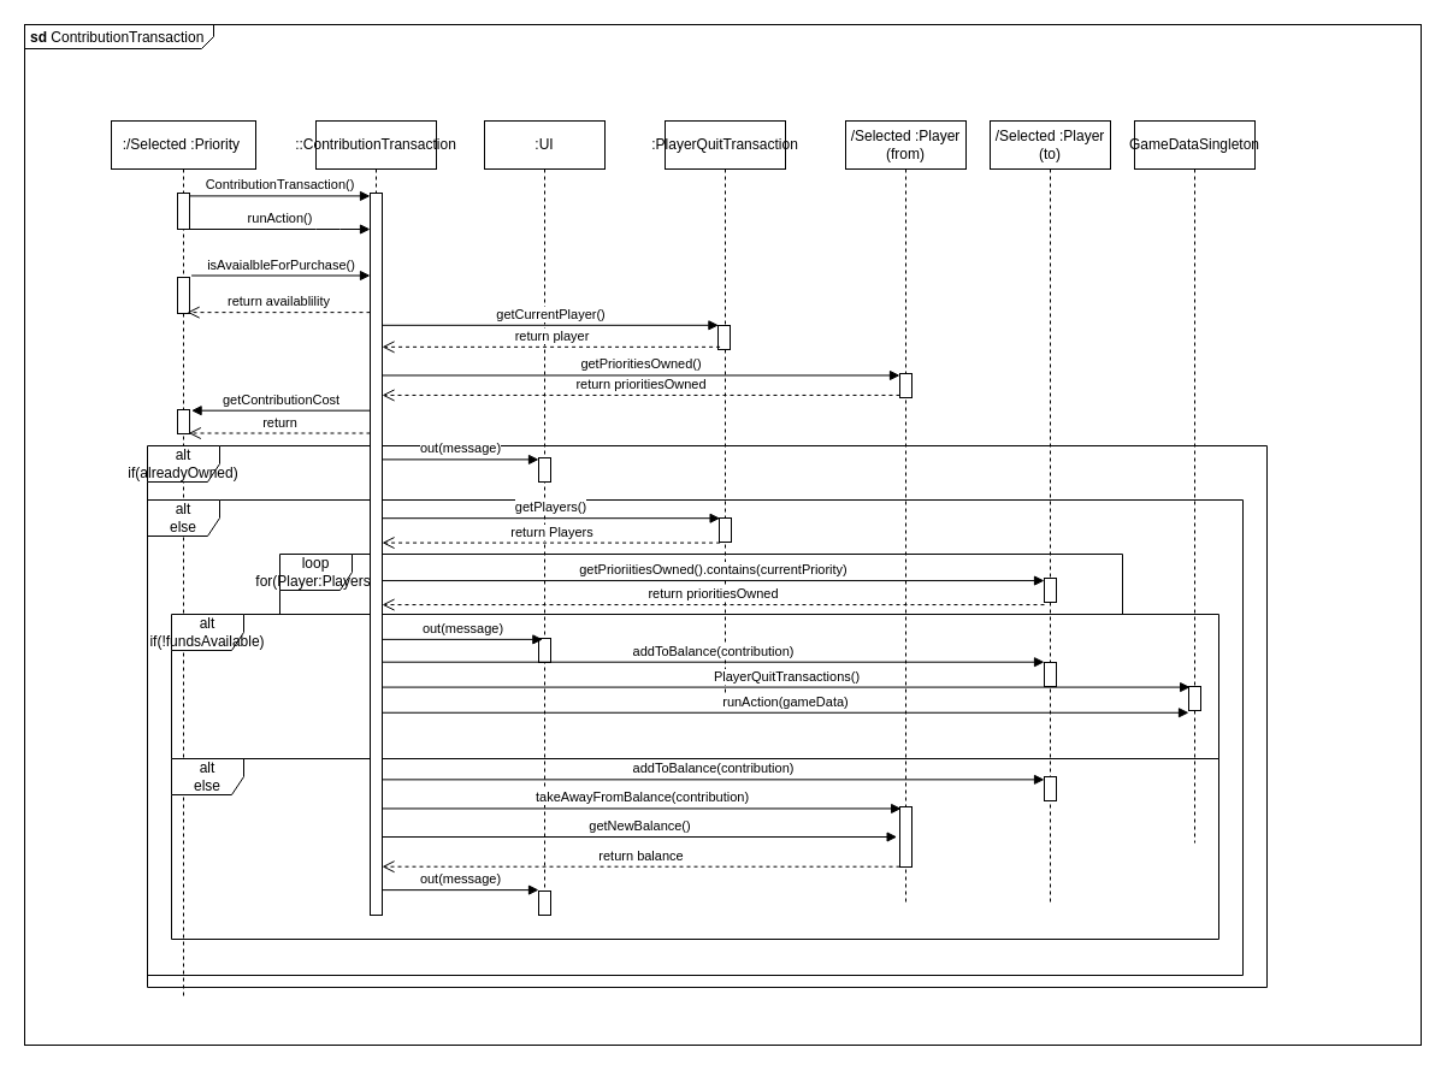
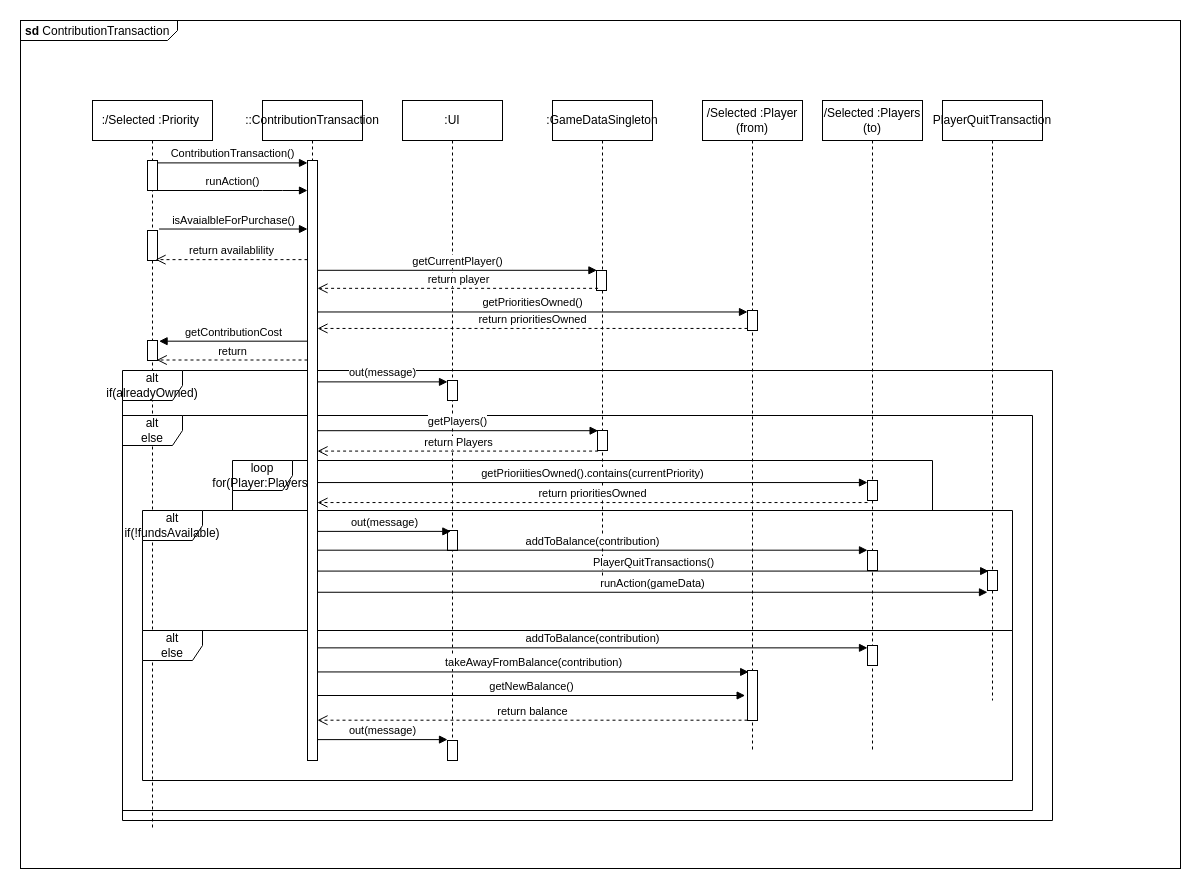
- <mxCell id="22" value=":PlayerQuitTransaction" style="shape=umlLifeline;perimeter=lifelinePerimeter;whiteSpace=wrap;html=1;container=1;collapsible=0;recursiveResize=0;outlineConnect=0;" parent="1" vertex="1"><mxGeometry x="552" y="100" width="100" height="480" as="geometry" /></mxCell>
+ <mxCell id="22" value=":GameDataSingleton" style="shape=umlLifeline;perimeter=lifelinePerimeter;whiteSpace=wrap;html=1;container=1;collapsible=0;recursiveResize=0;outlineConnect=0;" parent="1" vertex="1"><mxGeometry x="552" y="100" width="100" height="480" as="geometry" /></mxCell>
- <mxCell id="30" value="/Selected :Player&lt;br&gt;(to)" style="shape=umlLifeline;perimeter=lifelinePerimeter;whiteSpace=wrap;html=1;container=1;collapsible=0;recursiveResize=0;outlineConnect=0;" parent="1" vertex="1"><mxGeometry x="822" y="100" width="100" height="650" as="geometry" /></mxCell>
+ <mxCell id="30" value="/Selected :Players&lt;br&gt;(to)" style="shape=umlLifeline;perimeter=lifelinePerimeter;whiteSpace=wrap;html=1;container=1;collapsible=0;recursiveResize=0;outlineConnect=0;" parent="1" vertex="1"><mxGeometry x="822" y="100" width="100" height="650" as="geometry" /></mxCell>
- <mxCell id="42" value="GameDataSingleton" style="shape=umlLifeline;perimeter=lifelinePerimeter;whiteSpace=wrap;html=1;container=1;collapsible=0;recursiveResize=0;outlineConnect=0;" parent="1" vertex="1"><mxGeometry x="942" y="100" width="100" height="600" as="geometry" /></mxCell>
+ <mxCell id="42" value="PlayerQuitTransaction" style="shape=umlLifeline;perimeter=lifelinePerimeter;whiteSpace=wrap;html=1;container=1;collapsible=0;recursiveResize=0;outlineConnect=0;" parent="1" vertex="1"><mxGeometry x="942" y="100" width="100" height="600" as="geometry" /></mxCell>
